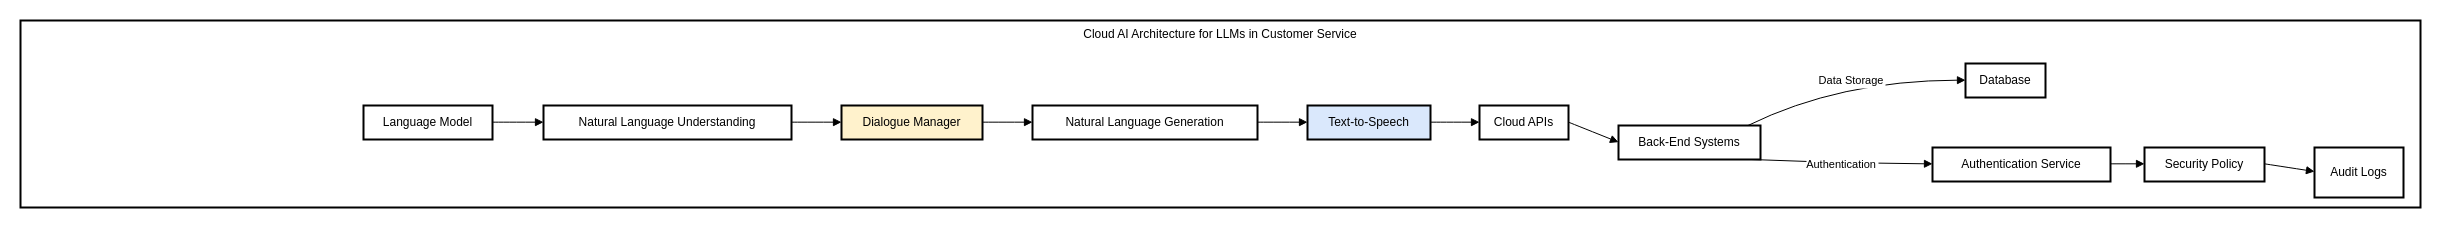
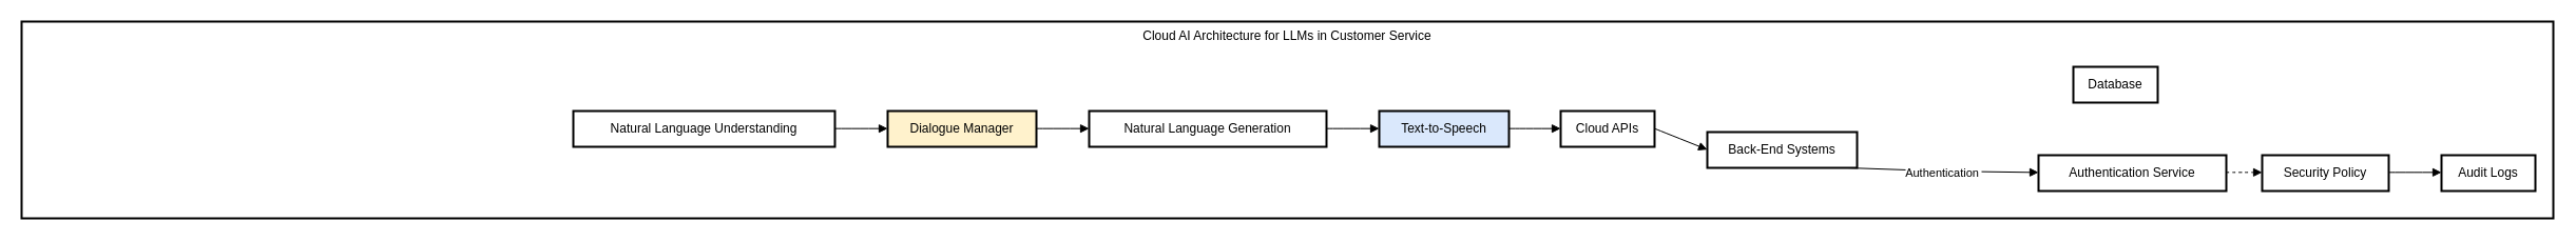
- <mxCell id="20" value="Data Storage" style="curved=1;startArrow=none;endArrow=block;exitX=0.92;exitY=-0.01;entryX=0;entryY=0.49;" edge="1" parent="2" source="9" target="10"><mxGeometry relative="1" as="geometry"><Array as="points"><mxPoint x="1819" y="60" /></Array></mxGeometry></mxCell>
- <mxCell id="14" value="" style="curved=1;startArrow=none;endArrow=block;exitX=1;exitY=0.49;entryX=0;entryY=0.49;" edge="1" parent="2" source="3" target="4"><mxGeometry relative="1" as="geometry"><Array as="points" /></mxGeometry></mxCell>
- <mxCell id="3" value="Language Model" style="whiteSpace=wrap;strokeWidth=2;" vertex="1" parent="2"><mxGeometry x="343" y="85" width="129" height="34" as="geometry" /></mxCell>
- <mxCell id="22" value="" style="curved=1;startArrow=none;endArrow=block;exitX=1;exitY=0.48;entryX=0;entryY=0.48;" edge="1" parent="2" source="11" target="12"><mxGeometry relative="1" as="geometry"><Array as="points" /></mxGeometry></mxCell>
+ <mxCell id="22" value="" style="curved=1;startArrow=none;endArrow=block;exitX=1;exitY=0.48;entryX=0;entryY=0.48;dashed=1;" edge="1" parent="2" source="11" target="12"><mxGeometry relative="1" as="geometry"><Array as="points" /></mxGeometry></mxCell>
- <mxCell id="13" value="Audit Logs" style="whiteSpace=wrap;strokeWidth=2;" vertex="1" parent="2"><mxGeometry x="2294" y="127" width="89" height="50" as="geometry" /></mxCell>
+ <mxCell id="13" value="Audit Logs" style="whiteSpace=wrap;strokeWidth=2;" vertex="1" parent="2"><mxGeometry x="2294" y="127" width="89" height="34" as="geometry" /></mxCell>
